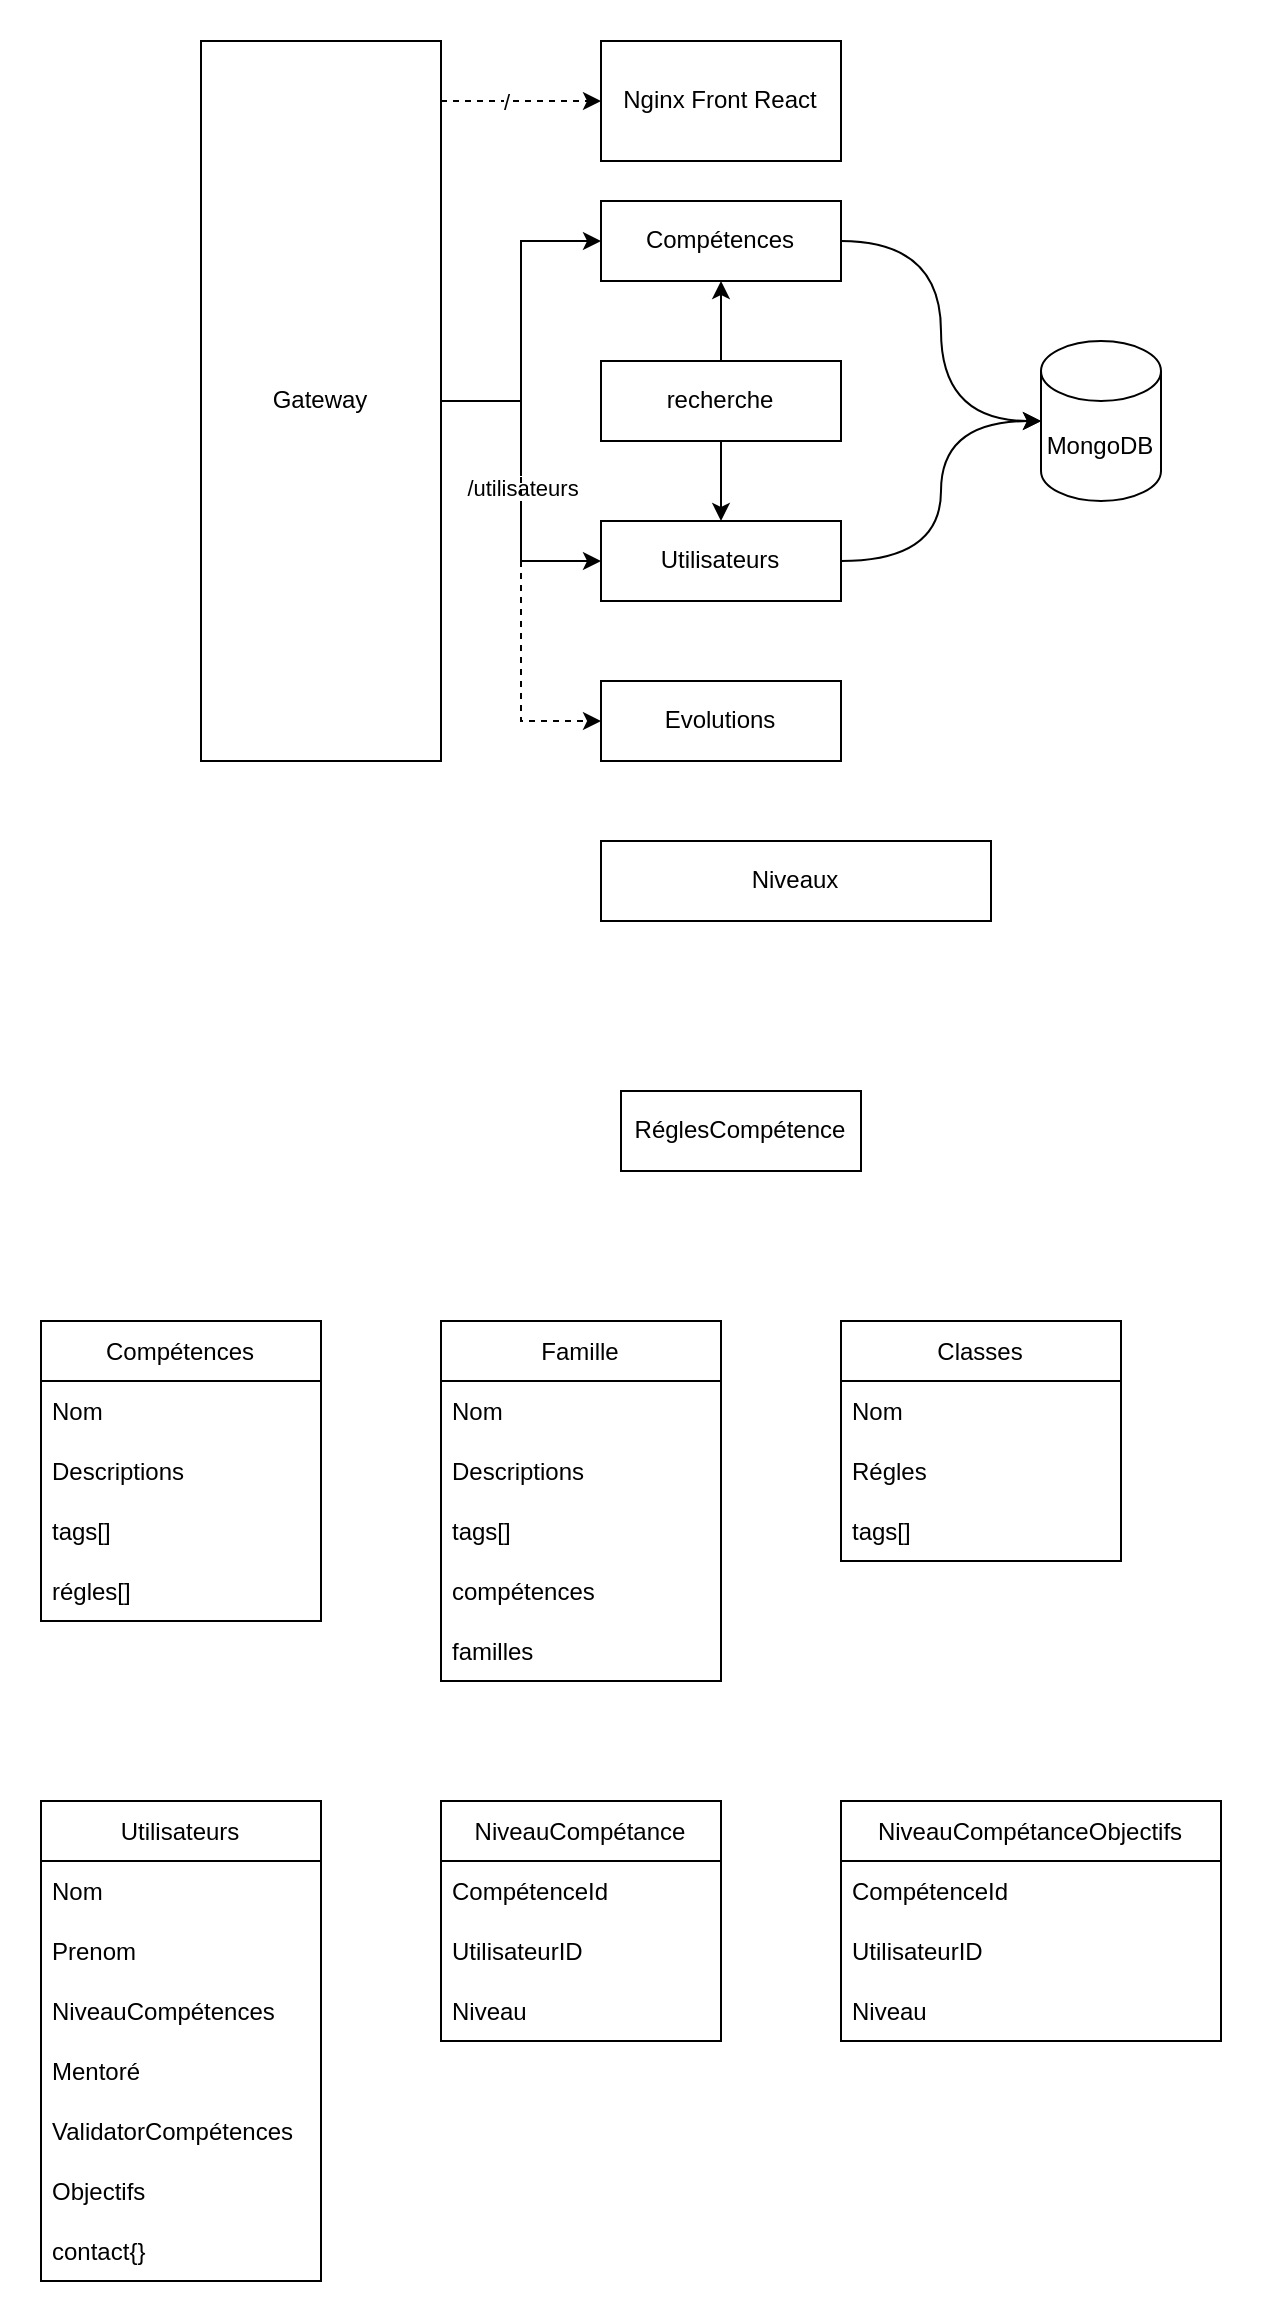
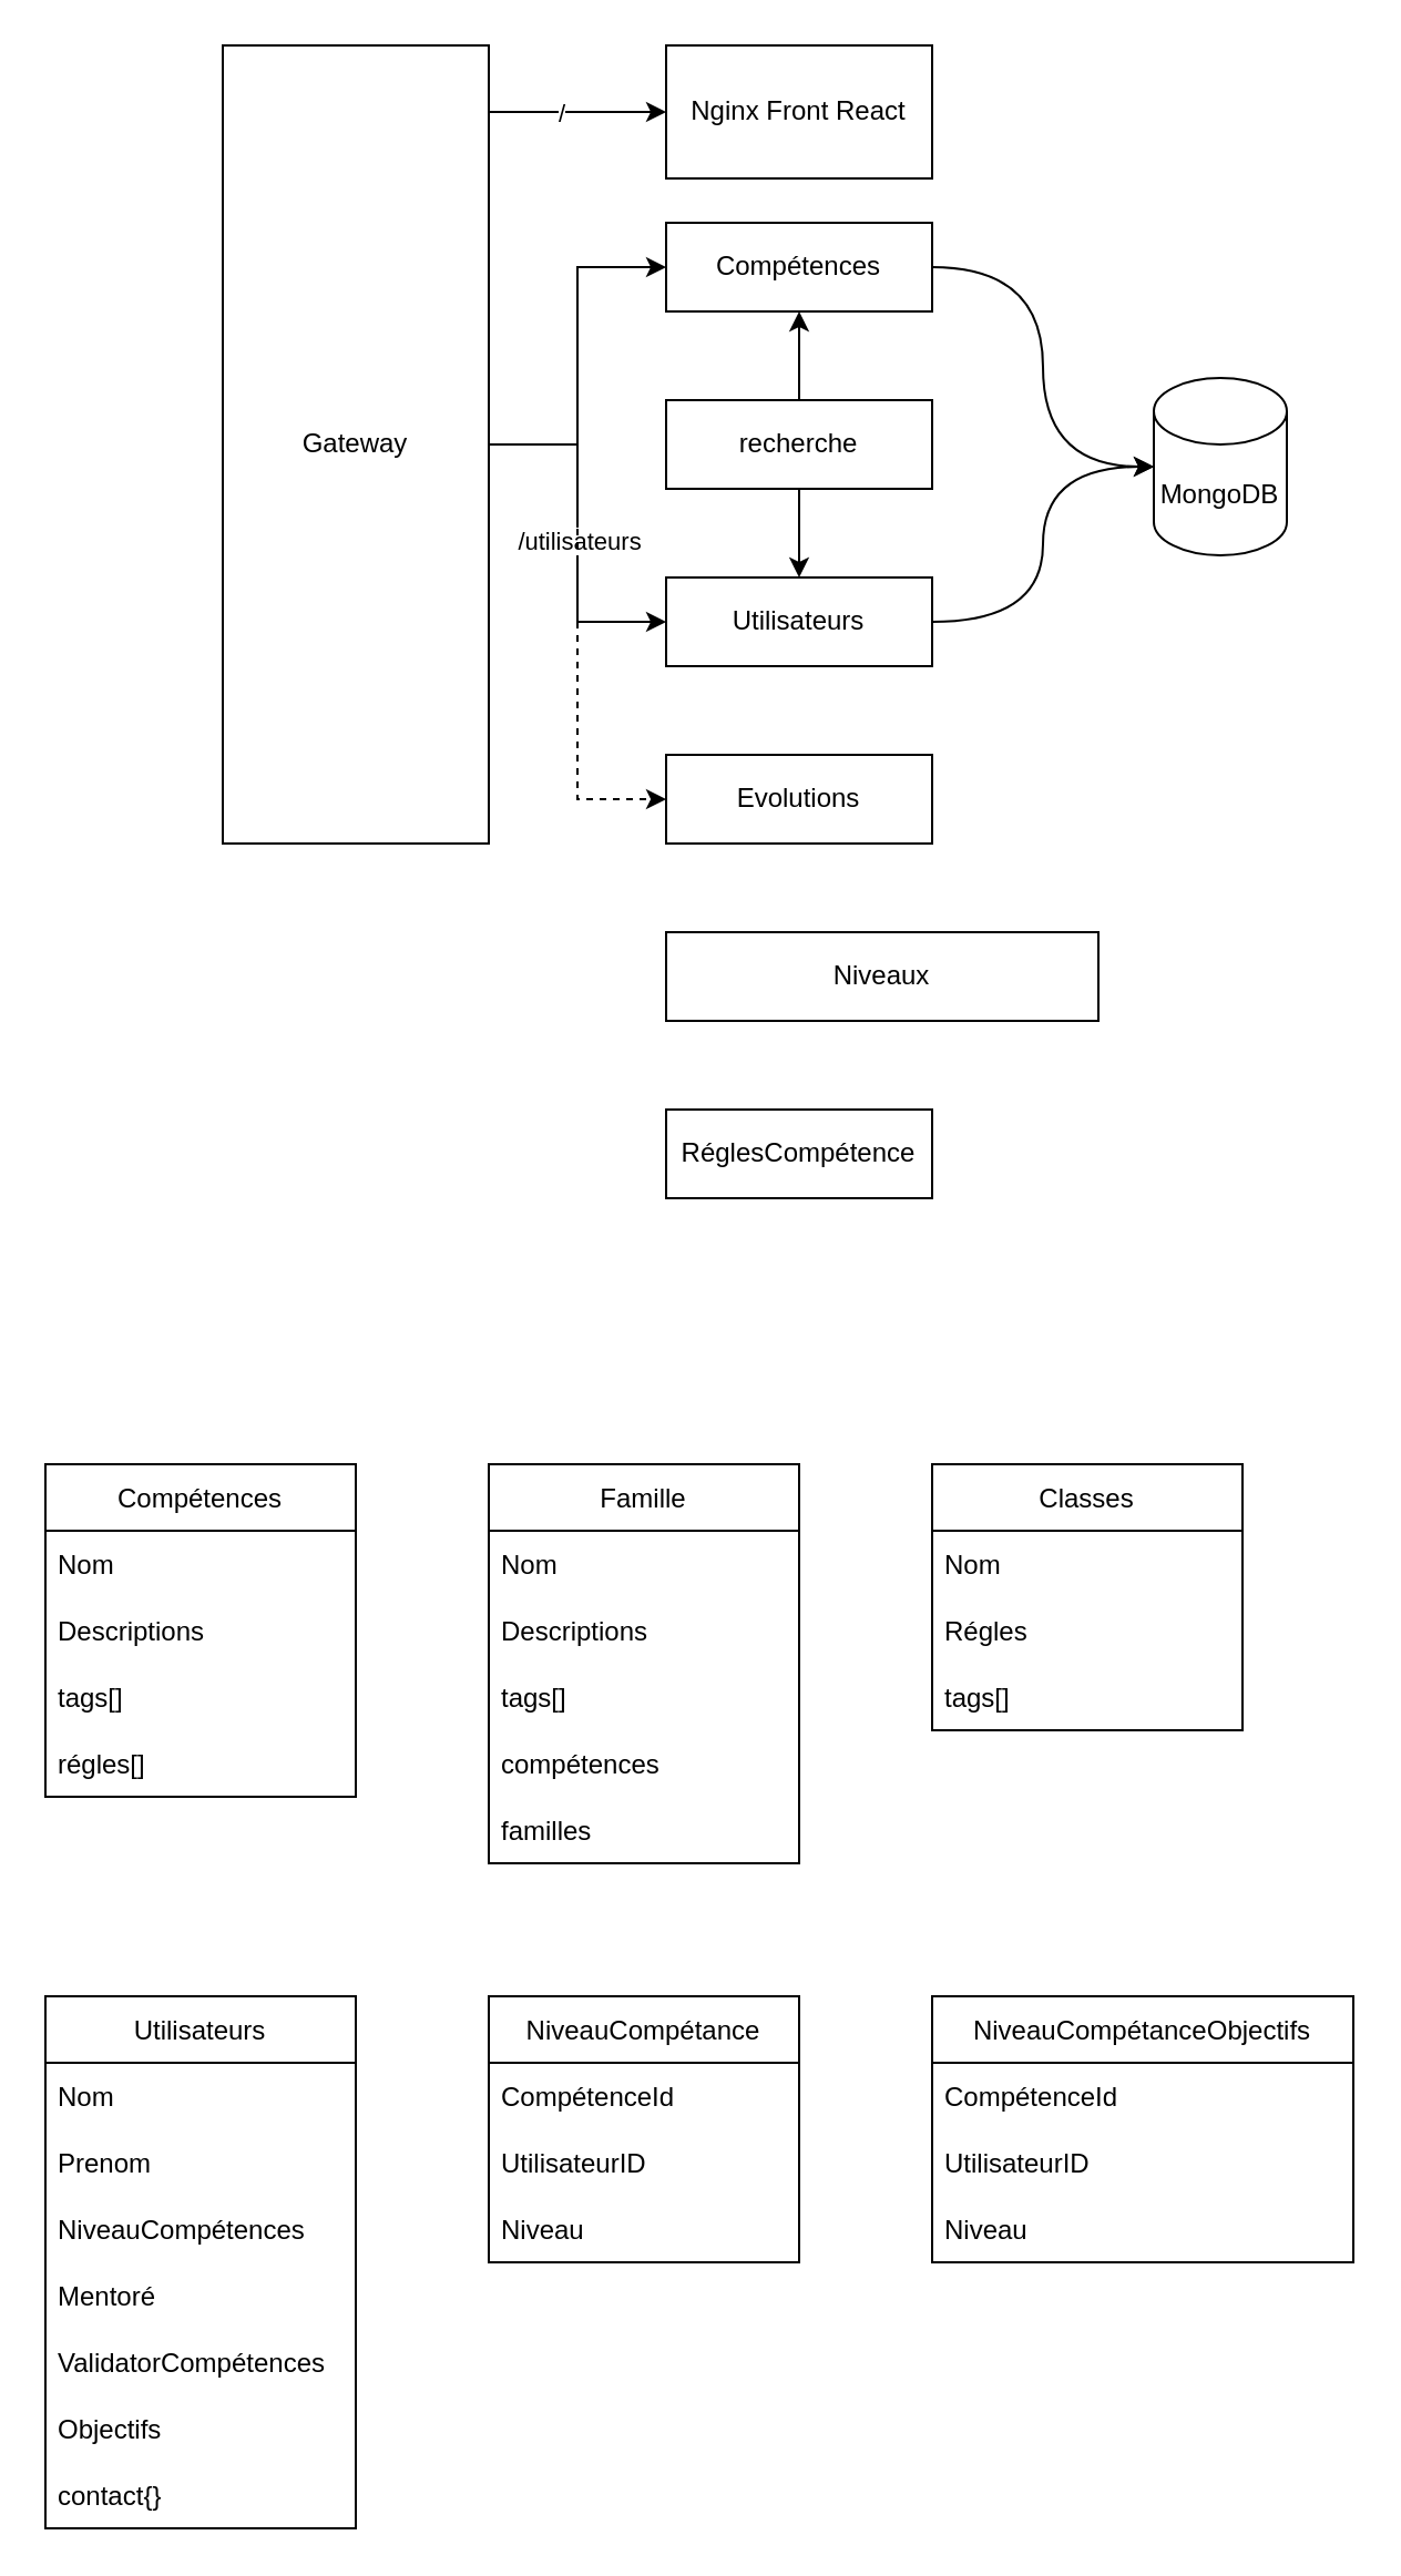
- <mxCell id="3" style="edgeStyle=orthogonalEdgeStyle;rounded=0;orthogonalLoop=1;jettySize=auto;html=1;dashed=1;" edge="1" parent="1" source="9" target="2"><mxGeometry relative="1" as="geometry"><Array as="points"><mxPoint x="230" y="50" /><mxPoint x="230" y="50" /></Array></mxGeometry></mxCell>
+ <mxCell id="3" style="edgeStyle=orthogonalEdgeStyle;rounded=0;orthogonalLoop=1;jettySize=auto;html=1;" edge="1" parent="1" source="9" target="2"><mxGeometry relative="1" as="geometry"><Array as="points"><mxPoint x="230" y="50" /><mxPoint x="230" y="50" /></Array></mxGeometry></mxCell>
- <mxCell id="25" value="RéglesCompétence" style="rounded=0;whiteSpace=wrap;html=1;" vertex="1" parent="1"><mxGeometry x="310" y="545" width="120" height="40" as="geometry" /></mxCell>
+ <mxCell id="25" value="RéglesCompétence" style="rounded=0;whiteSpace=wrap;html=1;" vertex="1" parent="1"><mxGeometry x="300" y="500" width="120" height="40" as="geometry" /></mxCell>
